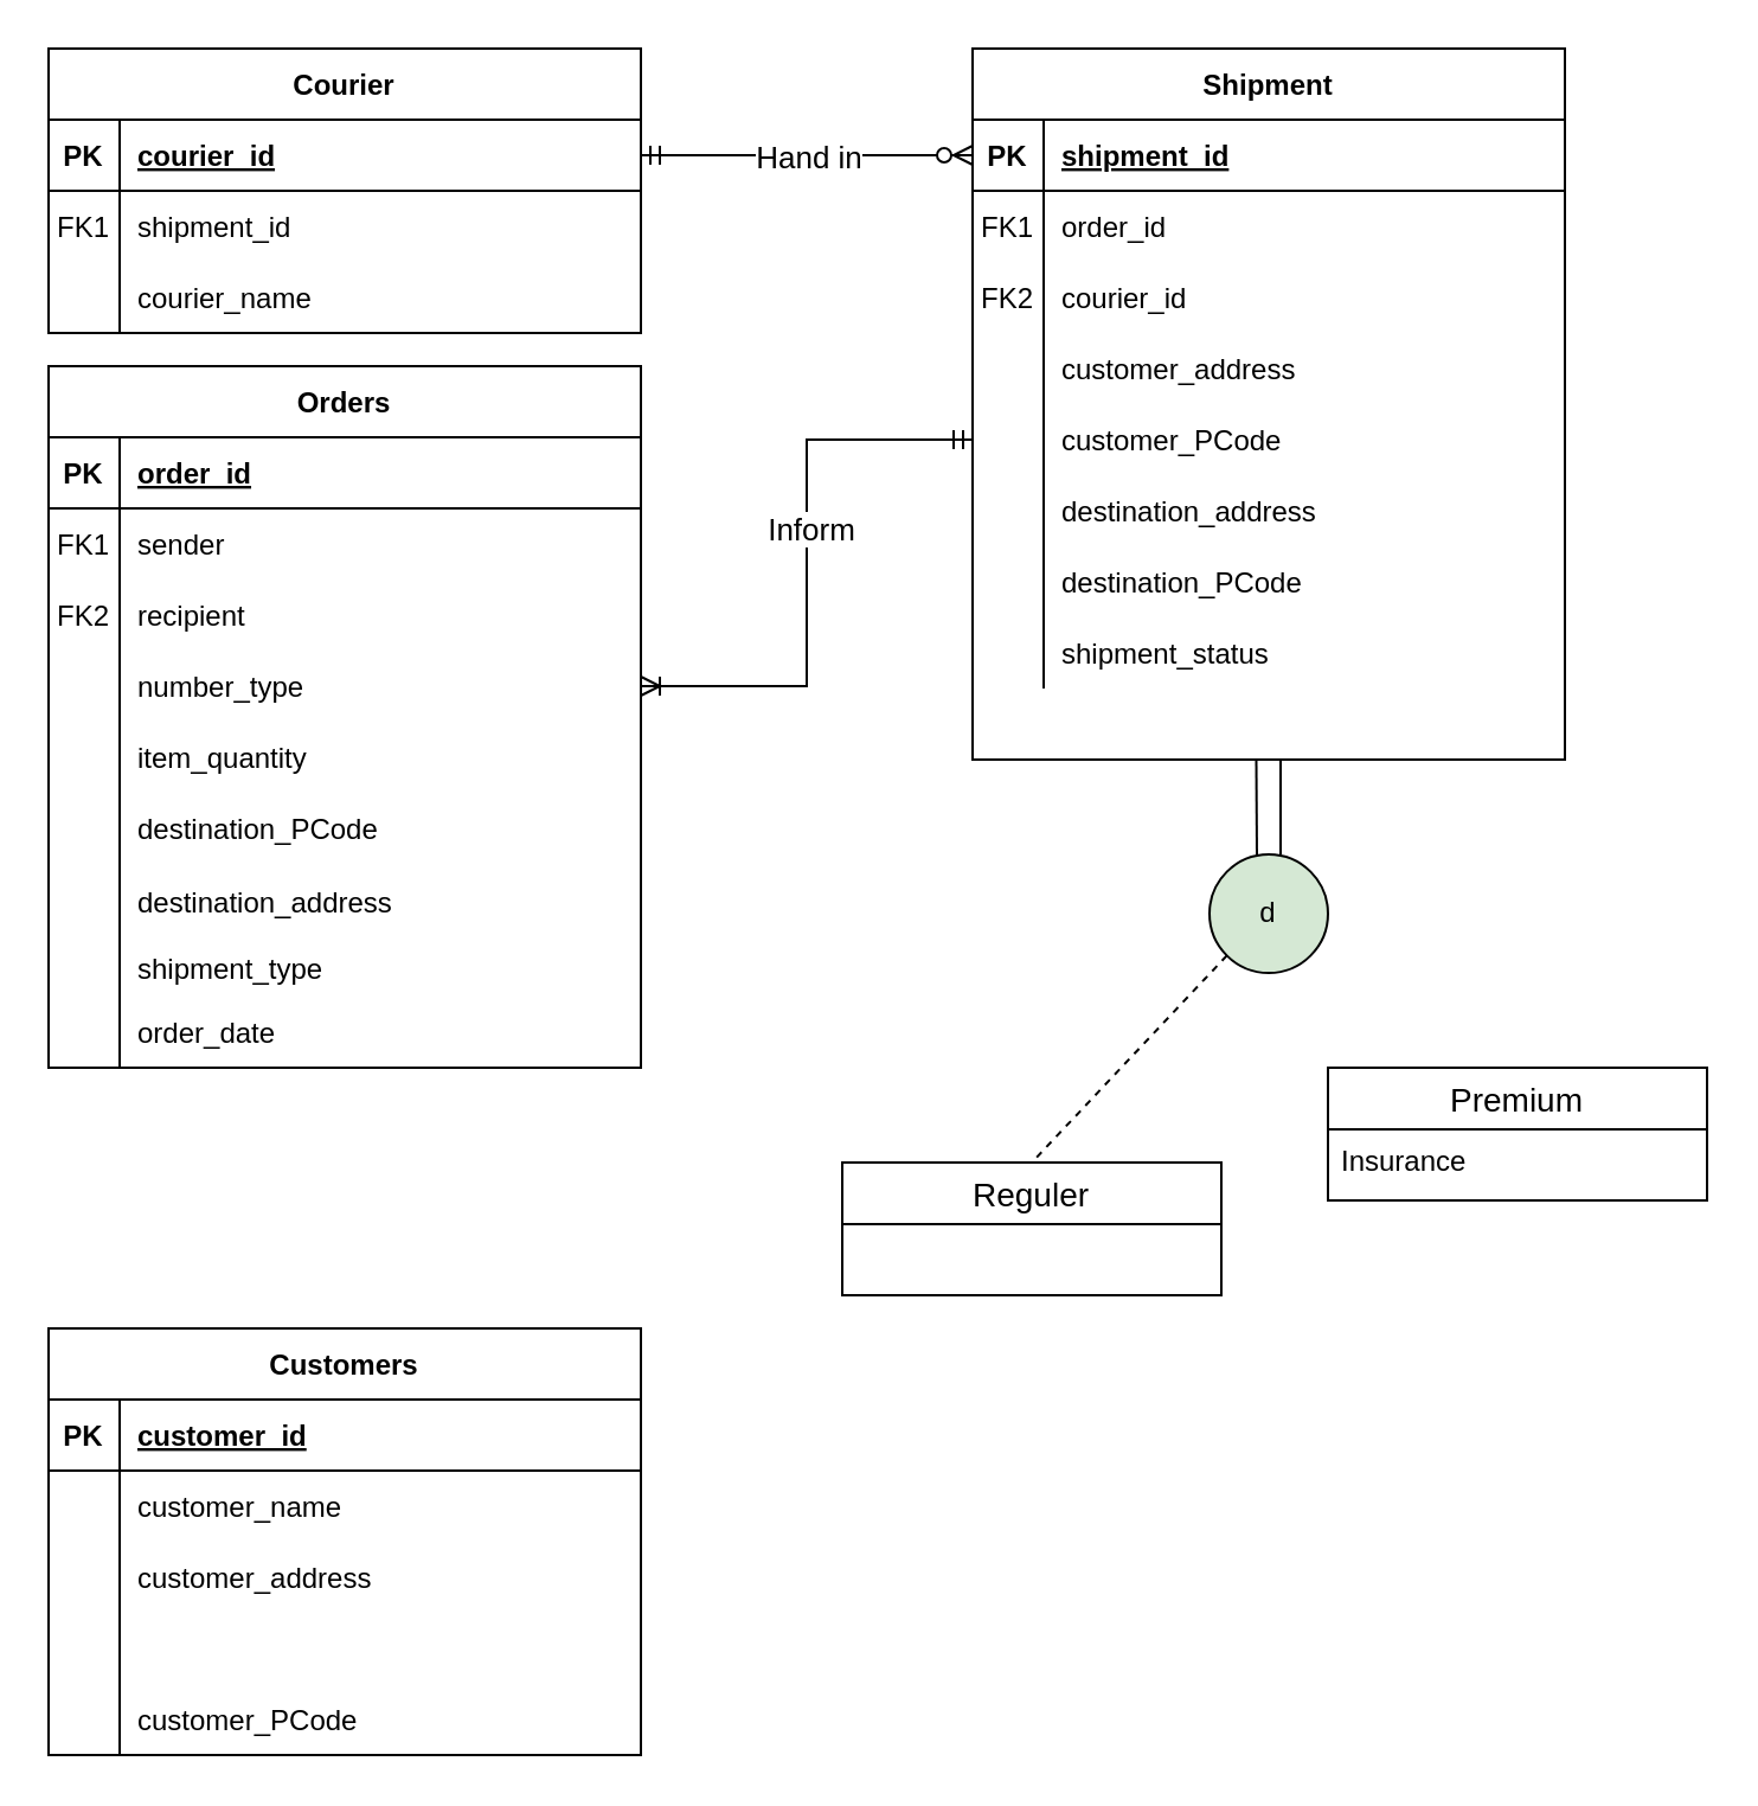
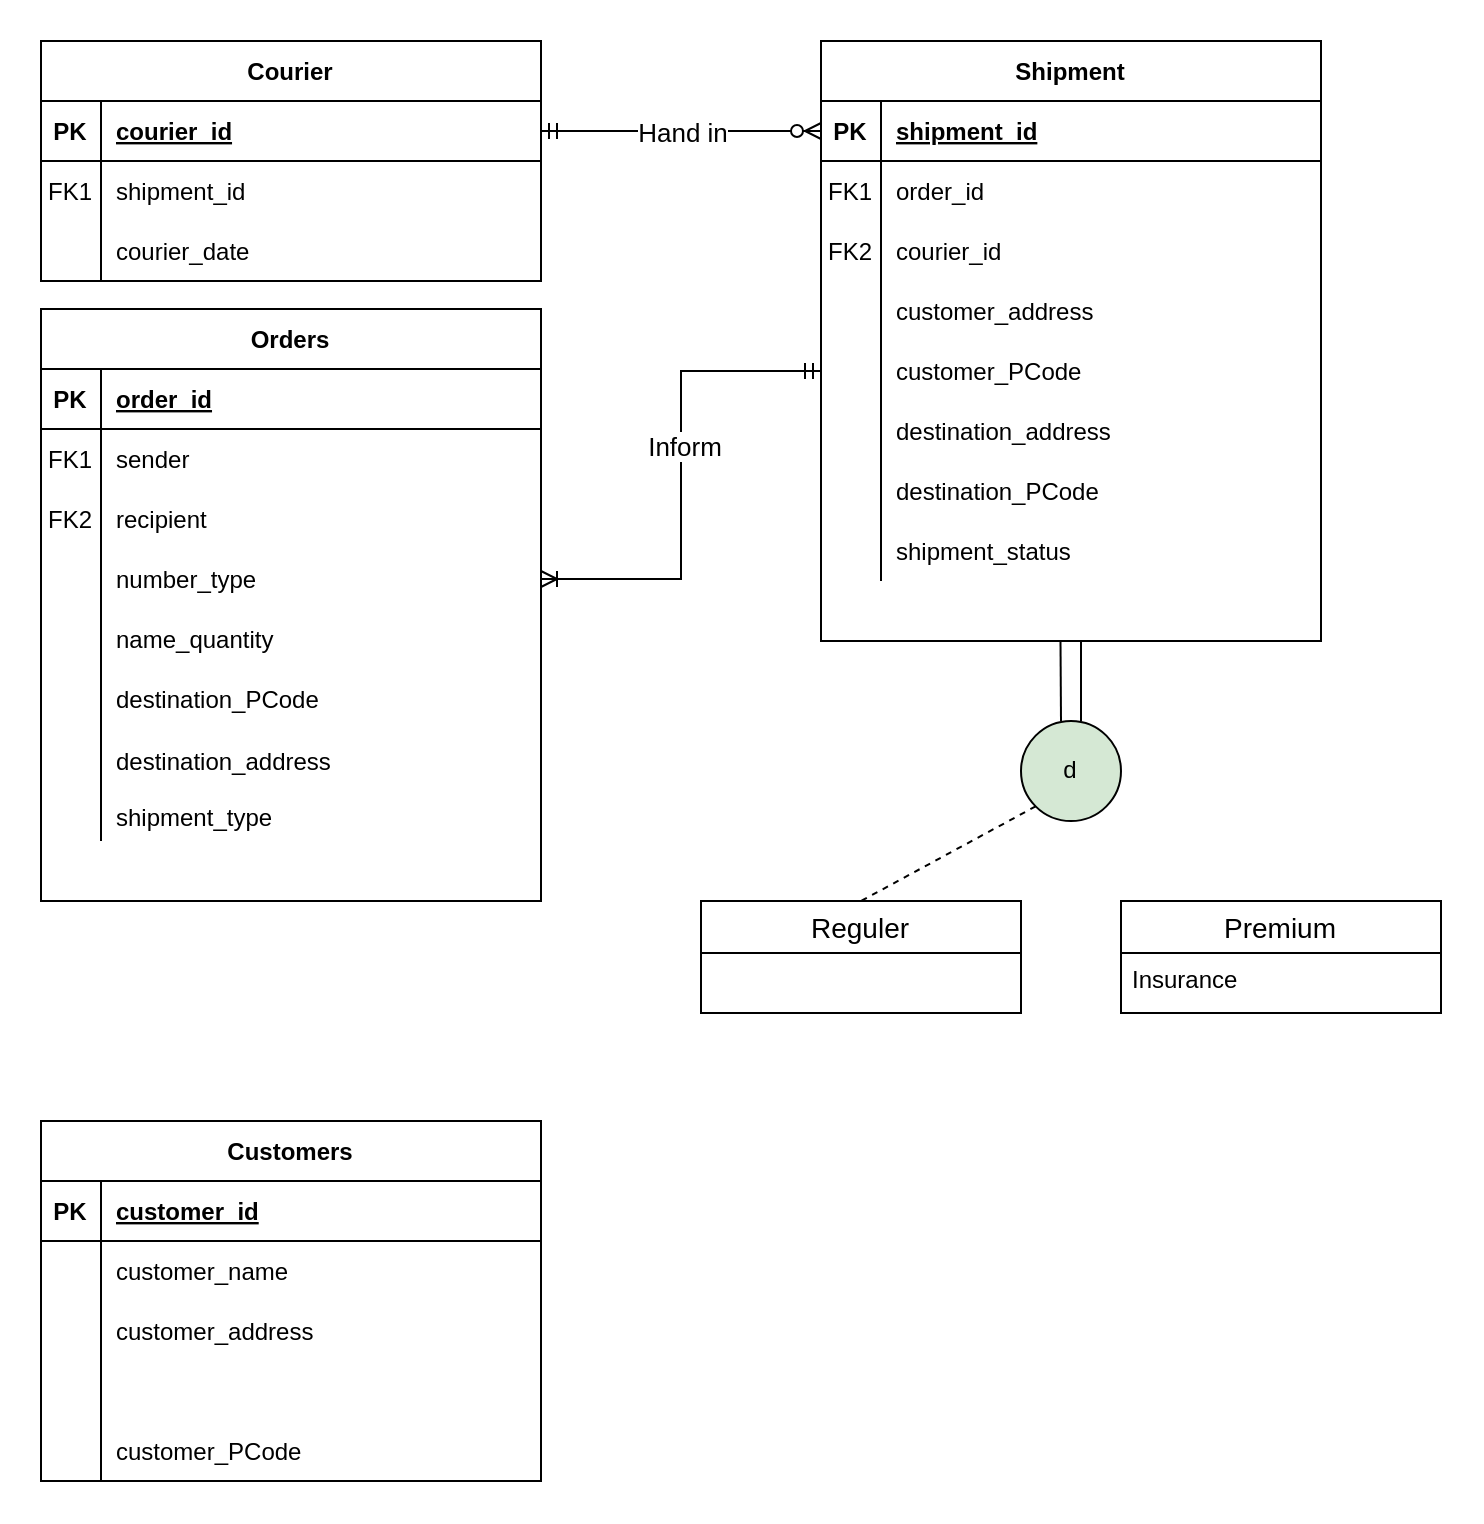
- <mxCell id="39" value="courier_name" style="shape=partialRectangle;connectable=0;fillColor=none;top=0;left=0;bottom=0;right=0;align=left;spacingLeft=6;overflow=hidden;" parent="37" vertex="1"><mxGeometry x="30" width="220" height="30" as="geometry"><mxRectangle width="220" height="30" as="alternateBounds" /></mxGeometry></mxCell>
+ <mxCell id="39" value="courier_date" style="shape=partialRectangle;connectable=0;fillColor=none;top=0;left=0;bottom=0;right=0;align=left;spacingLeft=6;overflow=hidden;" parent="37" vertex="1"><mxGeometry x="30" width="220" height="30" as="geometry"><mxRectangle width="220" height="30" as="alternateBounds" /></mxGeometry></mxCell>
- <mxCell id="17" value="item_quantity" style="shape=partialRectangle;connectable=0;fillColor=none;top=0;left=0;bottom=0;right=0;align=left;spacingLeft=6;overflow=hidden;fontSize=12;strokeColor=default;" parent="15" vertex="1"><mxGeometry x="30" width="220" height="30" as="geometry"><mxRectangle width="220" height="30" as="alternateBounds" /></mxGeometry></mxCell>
+ <mxCell id="17" value="name_quantity" style="shape=partialRectangle;connectable=0;fillColor=none;top=0;left=0;bottom=0;right=0;align=left;spacingLeft=6;overflow=hidden;fontSize=12;strokeColor=default;" parent="15" vertex="1"><mxGeometry x="30" width="220" height="30" as="geometry"><mxRectangle width="220" height="30" as="alternateBounds" /></mxGeometry></mxCell>
- <mxCell id="29" value="order_date" style="shape=partialRectangle;connectable=0;fillColor=none;top=0;left=0;bottom=0;right=0;align=left;spacingLeft=6;overflow=hidden;fontSize=12;strokeColor=default;" parent="27" vertex="1"><mxGeometry x="30" width="220" height="30" as="geometry"><mxRectangle width="220" height="30" as="alternateBounds" /></mxGeometry></mxCell>
- <mxCell id="83" value="Reguler" style="swimlane;fontStyle=0;childLayout=stackLayout;horizontal=1;startSize=26;horizontalStack=0;resizeParent=1;resizeParentMax=0;resizeLast=0;collapsible=1;marginBottom=0;align=center;fontSize=14;" parent="1" vertex="1"><mxGeometry x="355" y="490" width="160" height="56" as="geometry" /></mxCell>
+ <mxCell id="83" value="Reguler" style="swimlane;fontStyle=0;childLayout=stackLayout;horizontal=1;startSize=26;horizontalStack=0;resizeParent=1;resizeParentMax=0;resizeLast=0;collapsible=1;marginBottom=0;align=center;fontSize=14;" parent="1" vertex="1"><mxGeometry x="350" y="450" width="160" height="56" as="geometry" /></mxCell>
